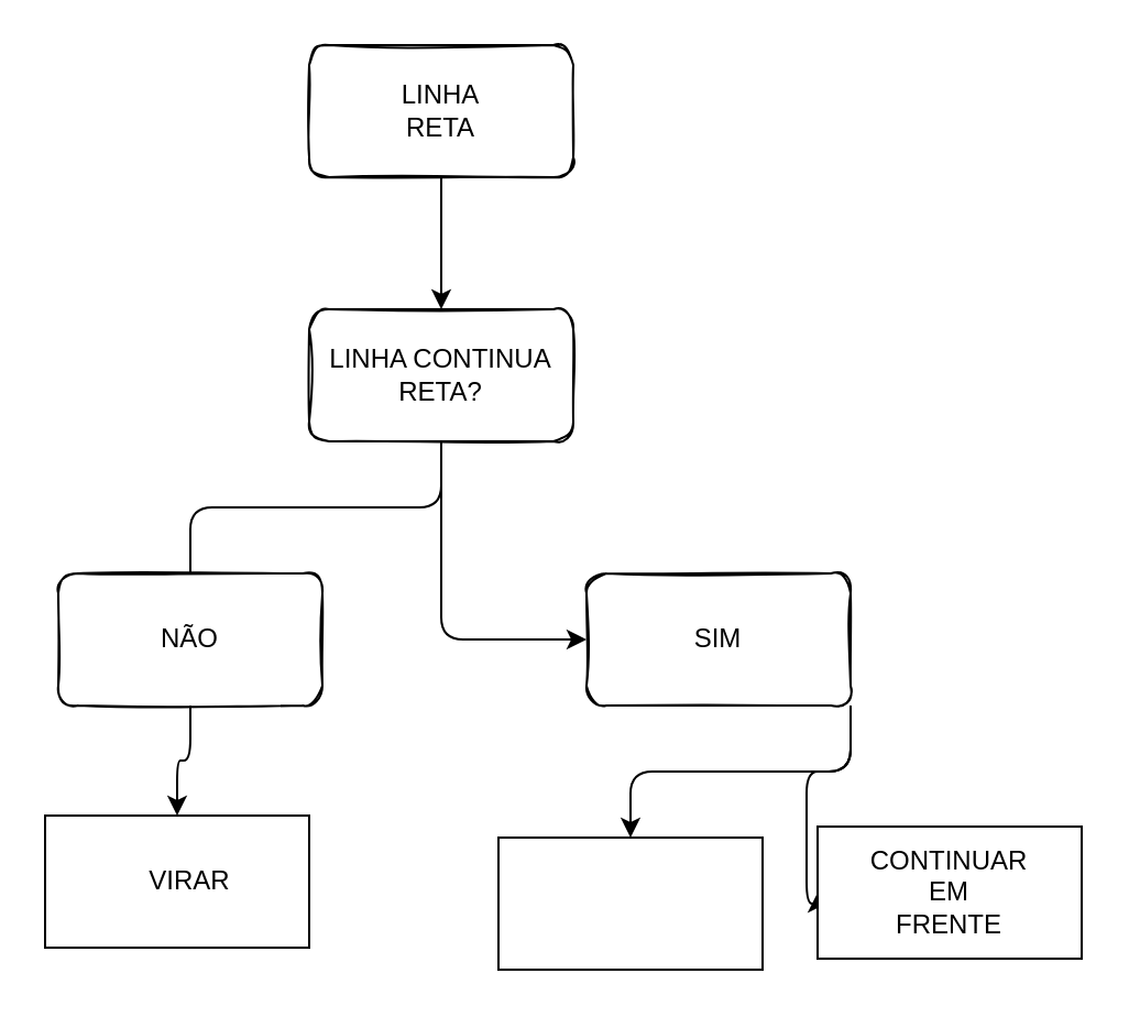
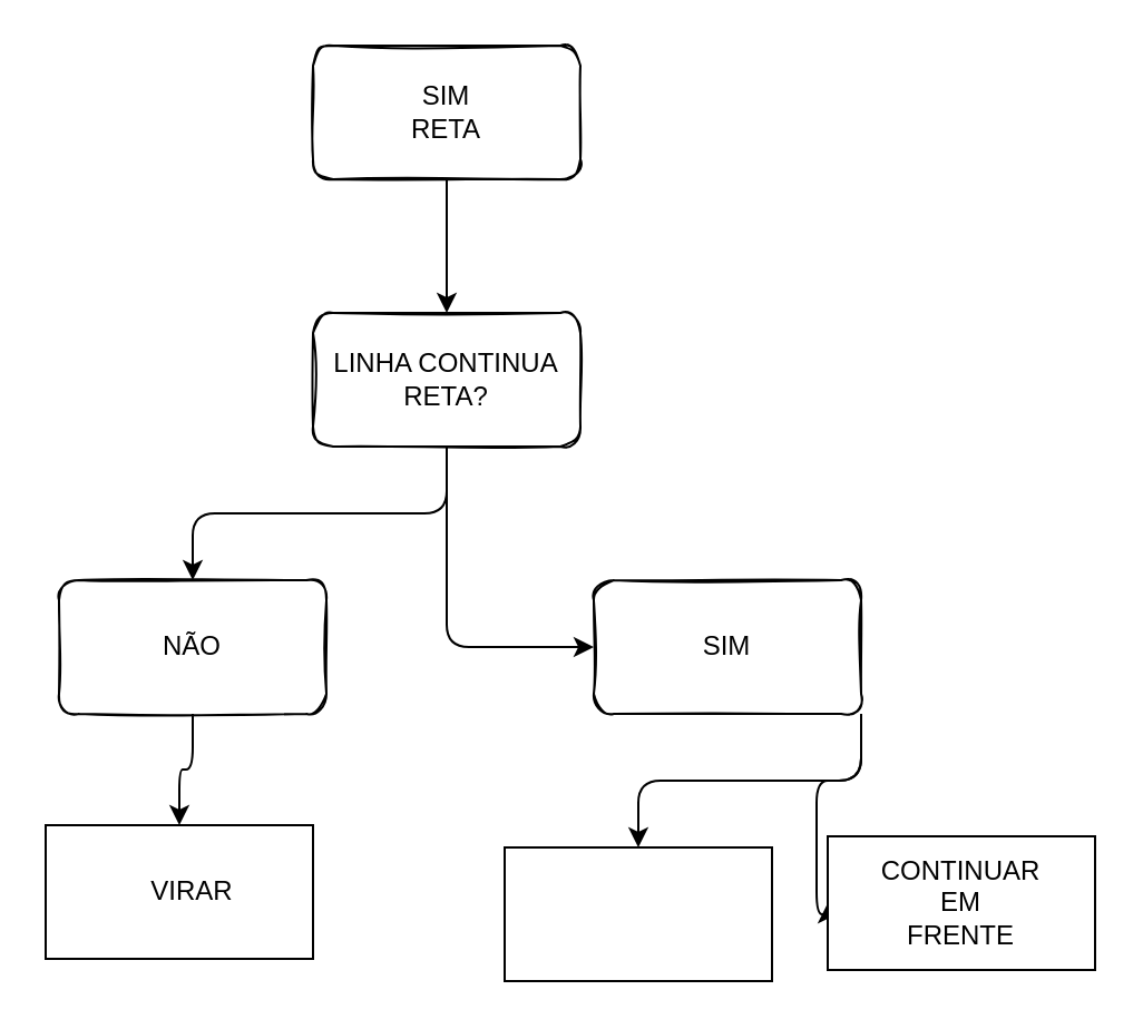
- <mxCell id="12" value="LINHA RETA" style="text;html=1;strokeColor=none;fillColor=none;align=center;verticalAlign=middle;whiteSpace=wrap;rounded=0;sketch=0;" vertex="1" parent="1"><mxGeometry x="180" y="40" width="40" height="20" as="geometry" /></mxCell>
+ <mxCell id="12" value="SIM RETA" style="text;html=1;strokeColor=none;fillColor=none;align=center;verticalAlign=middle;whiteSpace=wrap;rounded=0;sketch=0;" vertex="1" parent="1"><mxGeometry x="180" y="40" width="40" height="20" as="geometry" /></mxCell>
- <mxCell id="6" style="edgeStyle=orthogonalEdgeStyle;curved=0;rounded=1;sketch=0;orthogonalLoop=1;jettySize=auto;html=1;entryX=0.5;entryY=0;entryDx=0;entryDy=0;endArrow=none;" edge="1" parent="1" source="8" target="5"><mxGeometry relative="1" as="geometry"><mxPoint x="200" y="300" as="targetPoint" /><Array as="points"><mxPoint x="200" y="230" /><mxPoint x="86" y="230" /></Array></mxGeometry></mxCell>
+ <mxCell id="6" style="edgeStyle=orthogonalEdgeStyle;curved=0;rounded=1;sketch=0;orthogonalLoop=1;jettySize=auto;html=1;entryX=0.5;entryY=0;entryDx=0;entryDy=0;" edge="1" parent="1" source="8" target="5"><mxGeometry relative="1" as="geometry"><mxPoint x="200" y="300" as="targetPoint" /><Array as="points"><mxPoint x="200" y="230" /><mxPoint x="86" y="230" /></Array></mxGeometry></mxCell>
